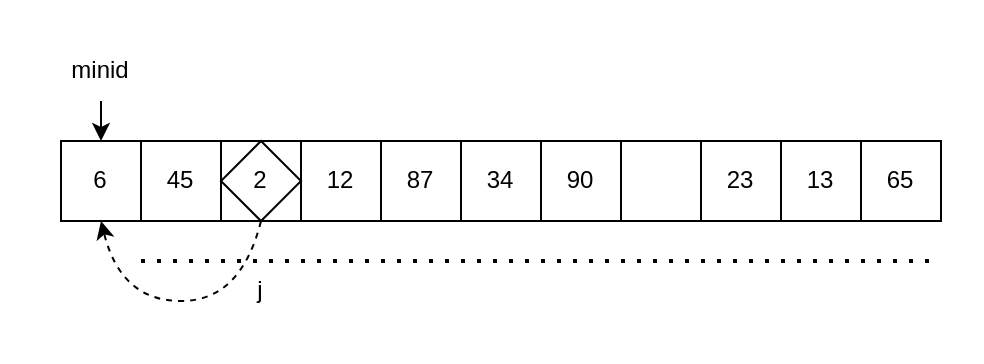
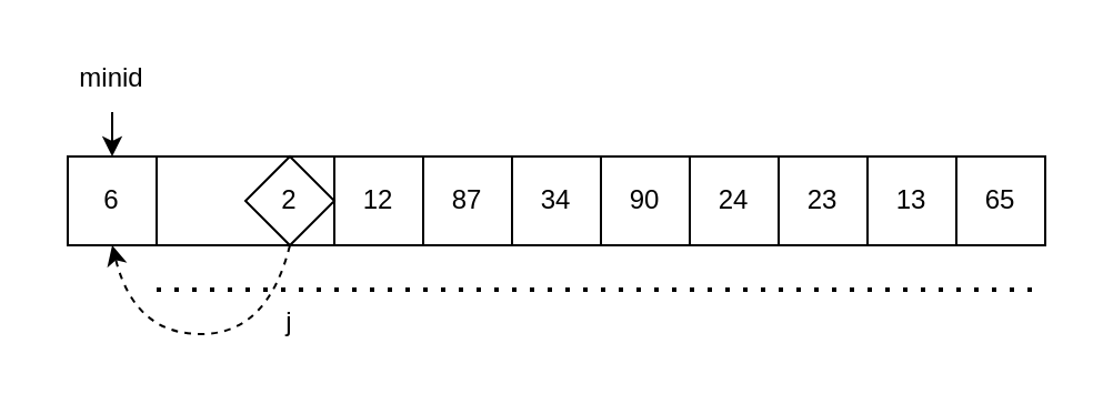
- <mxCell id="4" value="45" style="rounded=0;whiteSpace=wrap;html=1;fillColor=none;" vertex="1" parent="1"><mxGeometry x="70" y="70" width="40" height="40" as="geometry" /></mxCell>
+ <mxCell id="11" value="24" style="rounded=0;whiteSpace=wrap;html=1;fillColor=none;" vertex="1" parent="1"><mxGeometry x="310" y="70" width="40" height="40" as="geometry" /></mxCell>
